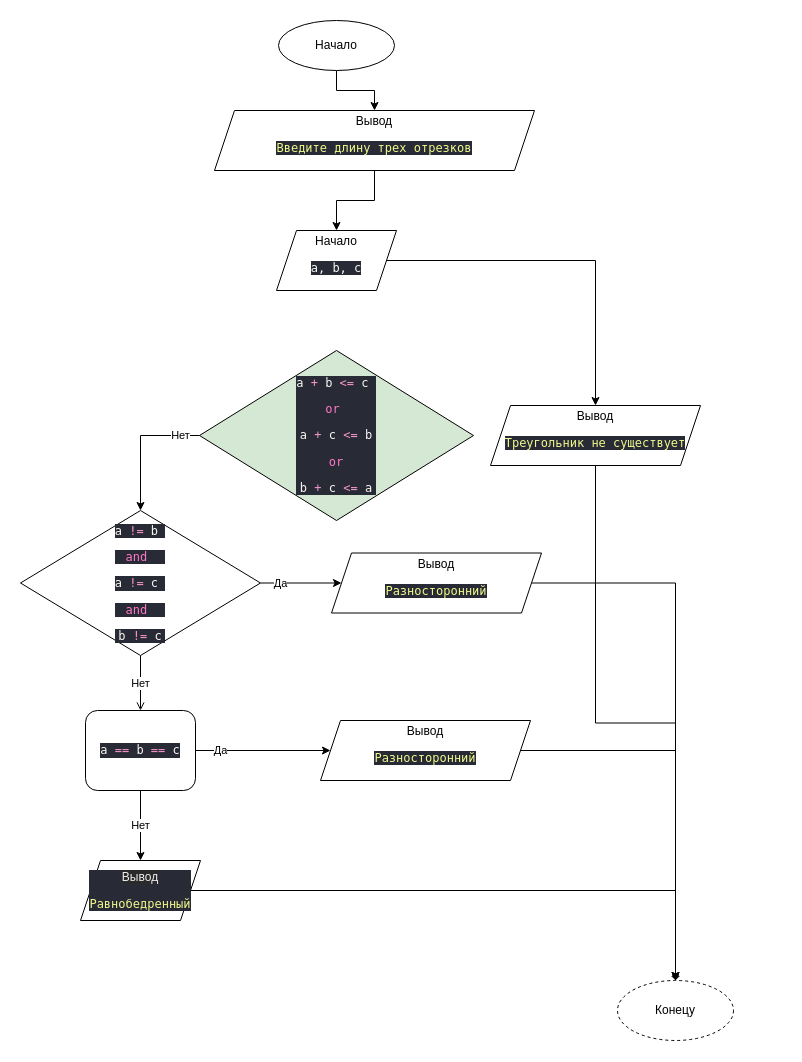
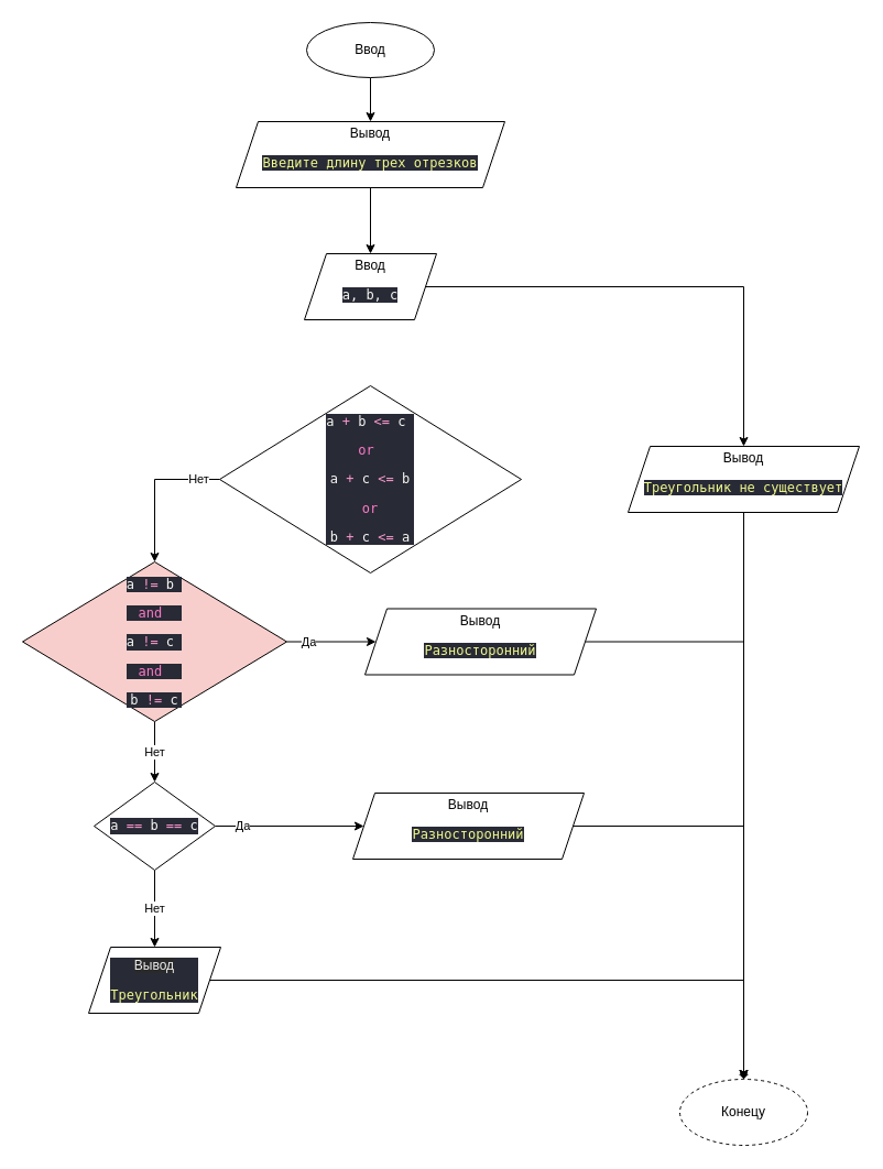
- <mxCell id="3" value="Начало" style="ellipse;whiteSpace=wrap;html=1;" vertex="1" parent="1"><mxGeometry x="278" y="20" width="116" height="50" as="geometry" /></mxCell>
+ <mxCell id="3" value="Ввод" style="ellipse;whiteSpace=wrap;html=1;" vertex="1" parent="1"><mxGeometry x="278" y="20" width="116" height="50" as="geometry" /></mxCell>
- <mxCell id="6" value="Вывод&lt;br&gt;&lt;pre style=&quot;background-color: #282a36 ; color: #f8f8f2 ; font-family: &amp;#34;jetbrains mono&amp;#34; , monospace ; font-size: 9 8pt&quot;&gt;&lt;span style=&quot;color: #f1fa8c&quot;&gt;Введите длину трех отрезков&lt;/span&gt;&lt;/pre&gt;" style="shape=parallelogram;perimeter=parallelogramPerimeter;whiteSpace=wrap;html=1;fixedSize=1;" vertex="1" parent="1"><mxGeometry x="214" y="110" width="320" height="60" as="geometry" /></mxCell>
+ <mxCell id="6" value="Вывод&lt;br&gt;&lt;pre style=&quot;background-color: #282a36 ; color: #f8f8f2 ; font-family: &amp;#34;jetbrains mono&amp;#34; , monospace ; font-size: 9 8pt&quot;&gt;&lt;span style=&quot;color: #f1fa8c&quot;&gt;Введите длину трех отрезков&lt;/span&gt;&lt;/pre&gt;" style="shape=parallelogram;perimeter=parallelogramPerimeter;whiteSpace=wrap;html=1;fixedSize=1;" vertex="1" parent="1"><mxGeometry x="214" y="110" width="244" height="60" as="geometry" /></mxCell>
- <mxCell id="8" value="Начало&lt;br&gt;&lt;pre style=&quot;background-color: #282a36 ; color: #f8f8f2 ; font-family: &amp;#34;jetbrains mono&amp;#34; , monospace ; font-size: 9 8pt&quot;&gt;a, b, c&lt;/pre&gt;" style="shape=parallelogram;perimeter=parallelogramPerimeter;whiteSpace=wrap;html=1;fixedSize=1;" vertex="1" parent="1"><mxGeometry x="276" y="230" width="120" height="60" as="geometry" /></mxCell>
+ <mxCell id="8" value="Ввод&lt;br&gt;&lt;pre style=&quot;background-color: #282a36 ; color: #f8f8f2 ; font-family: &amp;#34;jetbrains mono&amp;#34; , monospace ; font-size: 9 8pt&quot;&gt;a, b, c&lt;/pre&gt;" style="shape=parallelogram;perimeter=parallelogramPerimeter;whiteSpace=wrap;html=1;fixedSize=1;" vertex="1" parent="1"><mxGeometry x="276" y="230" width="120" height="60" as="geometry" /></mxCell>
- <mxCell id="10" value="&lt;pre style=&quot;background-color: #282a36 ; color: #f8f8f2 ; font-family: &amp;#34;jetbrains mono&amp;#34; , monospace ; font-size: 9 8pt&quot;&gt;&lt;pre style=&quot;font-family: &amp;#34;jetbrains mono&amp;#34; , monospace&quot;&gt;a &lt;span style=&quot;color: #f998cc&quot;&gt;+ &lt;/span&gt;b &lt;span style=&quot;color: #f998cc&quot;&gt;&amp;lt;= &lt;/span&gt;c &lt;/pre&gt;&lt;pre style=&quot;font-family: &amp;#34;jetbrains mono&amp;#34; , monospace&quot;&gt;&lt;span style=&quot;color: #ff79c6&quot;&gt;or &lt;/span&gt;&lt;/pre&gt;&lt;pre style=&quot;font-family: &amp;#34;jetbrains mono&amp;#34; , monospace&quot;&gt;a &lt;span style=&quot;color: #f998cc&quot;&gt;+ &lt;/span&gt;c &lt;span style=&quot;color: #f998cc&quot;&gt;&amp;lt;= &lt;/span&gt;b&lt;/pre&gt;&lt;pre style=&quot;font-family: &amp;#34;jetbrains mono&amp;#34; , monospace&quot;&gt; &lt;span style=&quot;color: #ff79c6&quot;&gt;or &lt;/span&gt;&lt;/pre&gt;&lt;pre style=&quot;font-family: &amp;#34;jetbrains mono&amp;#34; , monospace&quot;&gt;b &lt;span style=&quot;color: #f998cc&quot;&gt;+ &lt;/span&gt;c &lt;span style=&quot;color: #f998cc&quot;&gt;&amp;lt;= &lt;/span&gt;a&lt;/pre&gt;&lt;/pre&gt;" style="rhombus;whiteSpace=wrap;html=1;fillColor=#d5e8d4;" vertex="1" parent="1"><mxGeometry x="199" y="350" width="274" height="170" as="geometry" /></mxCell>
+ <mxCell id="10" value="&lt;pre style=&quot;background-color: #282a36 ; color: #f8f8f2 ; font-family: &amp;#34;jetbrains mono&amp;#34; , monospace ; font-size: 9 8pt&quot;&gt;&lt;pre style=&quot;font-family: &amp;#34;jetbrains mono&amp;#34; , monospace&quot;&gt;a &lt;span style=&quot;color: #f998cc&quot;&gt;+ &lt;/span&gt;b &lt;span style=&quot;color: #f998cc&quot;&gt;&amp;lt;= &lt;/span&gt;c &lt;/pre&gt;&lt;pre style=&quot;font-family: &amp;#34;jetbrains mono&amp;#34; , monospace&quot;&gt;&lt;span style=&quot;color: #ff79c6&quot;&gt;or &lt;/span&gt;&lt;/pre&gt;&lt;pre style=&quot;font-family: &amp;#34;jetbrains mono&amp;#34; , monospace&quot;&gt;a &lt;span style=&quot;color: #f998cc&quot;&gt;+ &lt;/span&gt;c &lt;span style=&quot;color: #f998cc&quot;&gt;&amp;lt;= &lt;/span&gt;b&lt;/pre&gt;&lt;pre style=&quot;font-family: &amp;#34;jetbrains mono&amp;#34; , monospace&quot;&gt; &lt;span style=&quot;color: #ff79c6&quot;&gt;or &lt;/span&gt;&lt;/pre&gt;&lt;pre style=&quot;font-family: &amp;#34;jetbrains mono&amp;#34; , monospace&quot;&gt;b &lt;span style=&quot;color: #f998cc&quot;&gt;+ &lt;/span&gt;c &lt;span style=&quot;color: #f998cc&quot;&gt;&amp;lt;= &lt;/span&gt;a&lt;/pre&gt;&lt;/pre&gt;" style="rhombus;whiteSpace=wrap;html=1;" vertex="1" parent="1"><mxGeometry x="199" y="350" width="274" height="170" as="geometry" /></mxCell>
- <mxCell id="12" value="Вывод&lt;br&gt;&lt;pre style=&quot;background-color: #282a36 ; color: #f8f8f2 ; font-family: &amp;#34;jetbrains mono&amp;#34; , monospace ; font-size: 9 8pt&quot;&gt;&lt;span style=&quot;color: #f1fa8c&quot;&gt;Треугольник не существует&lt;/span&gt;&lt;/pre&gt;" style="shape=parallelogram;perimeter=parallelogramPerimeter;whiteSpace=wrap;html=1;fixedSize=1;" vertex="1" parent="1"><mxGeometry x="490" y="405" width="210" height="60" as="geometry" /></mxCell>
+ <mxCell id="12" value="Вывод&lt;br&gt;&lt;pre style=&quot;background-color: #282a36 ; color: #f8f8f2 ; font-family: &amp;#34;jetbrains mono&amp;#34; , monospace ; font-size: 9 8pt&quot;&gt;&lt;span style=&quot;color: #f1fa8c&quot;&gt;Треугольник не существует&lt;/span&gt;&lt;/pre&gt;" style="shape=parallelogram;perimeter=parallelogramPerimeter;whiteSpace=wrap;html=1;fixedSize=1;" vertex="1" parent="1"><mxGeometry x="570" y="405" width="210" height="60" as="geometry" /></mxCell>
- <mxCell id="15" value="&lt;pre style=&quot;background-color: #282a36 ; color: #f8f8f2 ; font-family: &amp;#34;jetbrains mono&amp;#34; , monospace ; font-size: 9 8pt&quot;&gt;a &lt;span style=&quot;color: #f998cc&quot;&gt;!= &lt;/span&gt;b &lt;/pre&gt;&lt;pre style=&quot;background-color: #282a36 ; color: #f8f8f2 ; font-family: &amp;#34;jetbrains mono&amp;#34; , monospace ; font-size: 9 8pt&quot;&gt;&lt;span style=&quot;color: #ff79c6&quot;&gt;and &lt;/span&gt;&lt;/pre&gt;&lt;pre style=&quot;background-color: #282a36 ; color: #f8f8f2 ; font-family: &amp;#34;jetbrains mono&amp;#34; , monospace ; font-size: 9 8pt&quot;&gt;a &lt;span style=&quot;color: #f998cc&quot;&gt;!= &lt;/span&gt;c &lt;/pre&gt;&lt;pre style=&quot;background-color: #282a36 ; color: #f8f8f2 ; font-family: &amp;#34;jetbrains mono&amp;#34; , monospace ; font-size: 9 8pt&quot;&gt;&lt;span style=&quot;color: rgb(255 , 121 , 198) ; white-space: normal&quot;&gt;and&amp;nbsp;&lt;/span&gt;&lt;br&gt;&lt;/pre&gt;&lt;pre style=&quot;background-color: #282a36 ; color: #f8f8f2 ; font-family: &amp;#34;jetbrains mono&amp;#34; , monospace ; font-size: 9 8pt&quot;&gt;b &lt;span style=&quot;color: #f998cc&quot;&gt;!= &lt;/span&gt;c&lt;/pre&gt;" style="rhombus;whiteSpace=wrap;html=1;" vertex="1" parent="1"><mxGeometry x="20" y="510" width="240" height="145" as="geometry" /></mxCell>
+ <mxCell id="15" value="&lt;pre style=&quot;background-color: #282a36 ; color: #f8f8f2 ; font-family: &amp;#34;jetbrains mono&amp;#34; , monospace ; font-size: 9 8pt&quot;&gt;a &lt;span style=&quot;color: #f998cc&quot;&gt;!= &lt;/span&gt;b &lt;/pre&gt;&lt;pre style=&quot;background-color: #282a36 ; color: #f8f8f2 ; font-family: &amp;#34;jetbrains mono&amp;#34; , monospace ; font-size: 9 8pt&quot;&gt;&lt;span style=&quot;color: #ff79c6&quot;&gt;and &lt;/span&gt;&lt;/pre&gt;&lt;pre style=&quot;background-color: #282a36 ; color: #f8f8f2 ; font-family: &amp;#34;jetbrains mono&amp;#34; , monospace ; font-size: 9 8pt&quot;&gt;a &lt;span style=&quot;color: #f998cc&quot;&gt;!= &lt;/span&gt;c &lt;/pre&gt;&lt;pre style=&quot;background-color: #282a36 ; color: #f8f8f2 ; font-family: &amp;#34;jetbrains mono&amp;#34; , monospace ; font-size: 9 8pt&quot;&gt;&lt;span style=&quot;color: rgb(255 , 121 , 198) ; white-space: normal&quot;&gt;and&amp;nbsp;&lt;/span&gt;&lt;br&gt;&lt;/pre&gt;&lt;pre style=&quot;background-color: #282a36 ; color: #f8f8f2 ; font-family: &amp;#34;jetbrains mono&amp;#34; , monospace ; font-size: 9 8pt&quot;&gt;b &lt;span style=&quot;color: #f998cc&quot;&gt;!= &lt;/span&gt;c&lt;/pre&gt;" style="rhombus;whiteSpace=wrap;html=1;fillColor=#f8cecc;" vertex="1" parent="1"><mxGeometry x="20" y="510" width="240" height="145" as="geometry" /></mxCell>
- <mxCell id="14" value="Нет" style="edgeStyle=orthogonalEdgeStyle;rounded=0;orthogonalLoop=1;jettySize=auto;html=1;endArrow=open;" edge="1" parent="1" source="15" target="20"><mxGeometry relative="1" as="geometry" /></mxCell>
+ <mxCell id="14" value="Нет" style="edgeStyle=orthogonalEdgeStyle;rounded=0;orthogonalLoop=1;jettySize=auto;html=1;" edge="1" parent="1" source="15" target="20"><mxGeometry relative="1" as="geometry" /></mxCell>
- <mxCell id="20" value="&lt;pre style=&quot;background-color: #282a36 ; color: #f8f8f2 ; font-family: &amp;#34;jetbrains mono&amp;#34; , monospace ; font-size: 9 8pt&quot;&gt;a &lt;span style=&quot;color: #f998cc&quot;&gt;== &lt;/span&gt;b &lt;span style=&quot;color: #f998cc&quot;&gt;== &lt;/span&gt;c&lt;/pre&gt;" style="whiteSpace=wrap;html=1;rounded=1;" vertex="1" parent="1"><mxGeometry x="85" y="710" width="110" height="80" as="geometry" /></mxCell>
+ <mxCell id="20" value="&lt;pre style=&quot;background-color: #282a36 ; color: #f8f8f2 ; font-family: &amp;#34;jetbrains mono&amp;#34; , monospace ; font-size: 9 8pt&quot;&gt;a &lt;span style=&quot;color: #f998cc&quot;&gt;== &lt;/span&gt;b &lt;span style=&quot;color: #f998cc&quot;&gt;== &lt;/span&gt;c&lt;/pre&gt;" style="rhombus;whiteSpace=wrap;html=1;" vertex="1" parent="1"><mxGeometry x="85" y="710" width="110" height="80" as="geometry" /></mxCell>
- <mxCell id="24" value="&lt;pre style=&quot;background-color: #282a36 ; color: #f8f8f2 ; font-family: &amp;#34;jetbrains mono&amp;#34; , monospace ; font-size: 9 8pt&quot;&gt;&lt;span style=&quot;color: rgb(240 , 240 , 240) ; font-family: &amp;#34;helvetica&amp;#34; ; background-color: rgb(42 , 42 , 42)&quot;&gt;Вывод&lt;/span&gt;&lt;br style=&quot;color: rgb(240 , 240 , 240) ; font-family: &amp;#34;helvetica&amp;#34; ; background-color: rgb(42 , 42 , 42)&quot;&gt;&lt;pre style=&quot;font-family: &amp;#34;jetbrains mono&amp;#34; , monospace&quot;&gt;&lt;pre style=&quot;font-family: &amp;#34;jetbrains mono&amp;#34; , monospace&quot;&gt;&lt;span style=&quot;color: #f1fa8c&quot;&gt;Равнобедренный&lt;/span&gt;&lt;/pre&gt;&lt;/pre&gt;&lt;/pre&gt;" style="shape=parallelogram;perimeter=parallelogramPerimeter;whiteSpace=wrap;html=1;fixedSize=1;" vertex="1" parent="1"><mxGeometry x="80" y="860" width="120" height="60" as="geometry" /></mxCell>
+ <mxCell id="24" value="&lt;pre style=&quot;background-color: #282a36 ; color: #f8f8f2 ; font-family: &amp;#34;jetbrains mono&amp;#34; , monospace ; font-size: 9 8pt&quot;&gt;&lt;span style=&quot;color: rgb(240 , 240 , 240) ; font-family: &amp;#34;helvetica&amp;#34; ; background-color: rgb(42 , 42 , 42)&quot;&gt;Вывод&lt;/span&gt;&lt;br style=&quot;color: rgb(240 , 240 , 240) ; font-family: &amp;#34;helvetica&amp;#34; ; background-color: rgb(42 , 42 , 42)&quot;&gt;&lt;pre style=&quot;font-family: &amp;#34;jetbrains mono&amp;#34; , monospace&quot;&gt;&lt;pre style=&quot;font-family: &amp;#34;jetbrains mono&amp;#34; , monospace&quot;&gt;&lt;span style=&quot;color: #f1fa8c&quot;&gt;Треугольник&lt;/span&gt;&lt;/pre&gt;&lt;/pre&gt;&lt;/pre&gt;" style="shape=parallelogram;perimeter=parallelogramPerimeter;whiteSpace=wrap;html=1;fixedSize=1;" vertex="1" parent="1"><mxGeometry x="80" y="860" width="120" height="60" as="geometry" /></mxCell>
